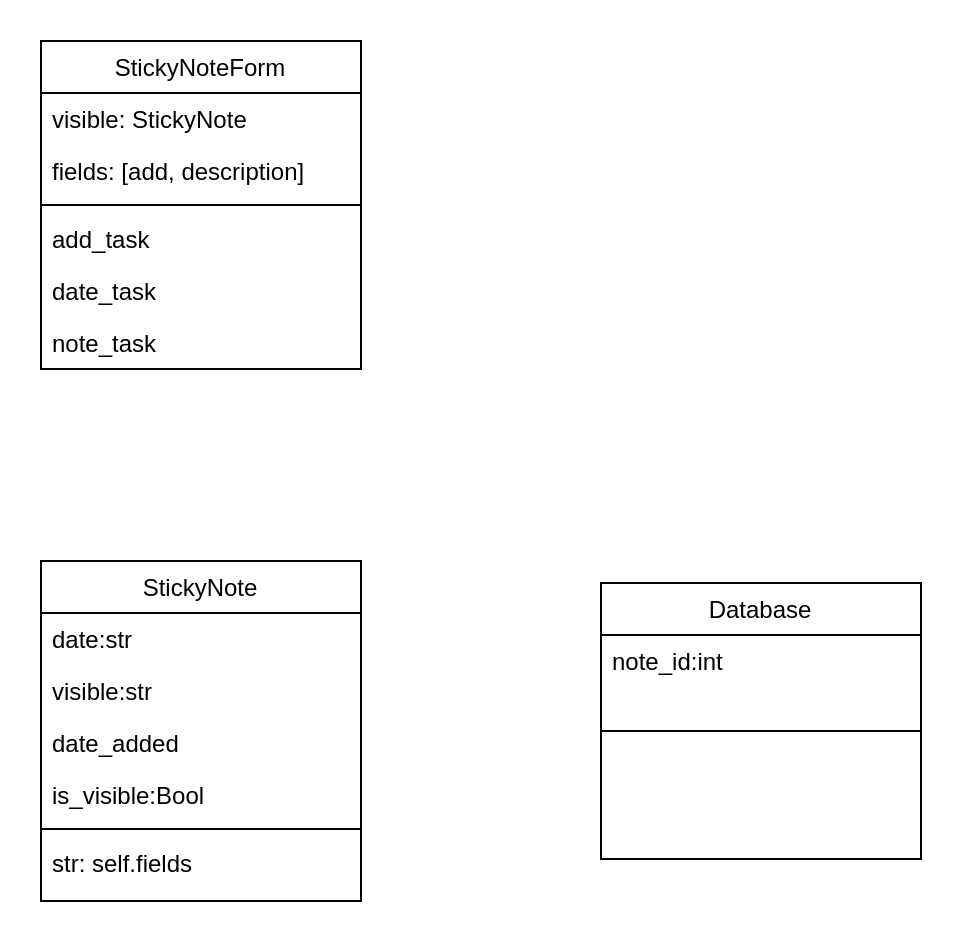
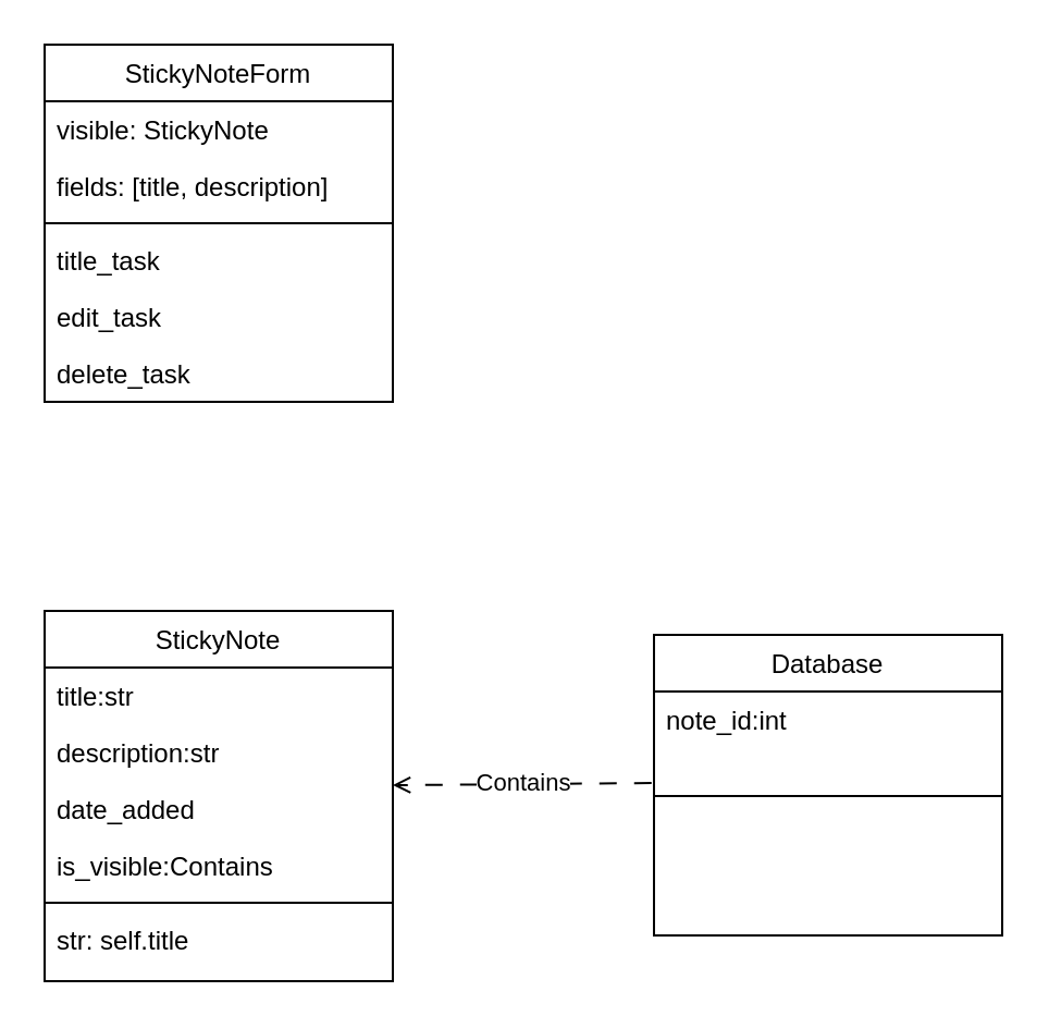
- <mxCell id="14" value="fields: [add, description]" style="text;align=left;verticalAlign=top;spacingLeft=4;spacingRight=4;overflow=hidden;rotatable=0;points=[[0,0.5],[1,0.5]];portConstraint=eastwest;rounded=0;shadow=0;html=0;" vertex="1" parent="12"><mxGeometry y="52" width="160" height="26" as="geometry" /></mxCell>
+ <mxCell id="14" value="fields: [title, description]" style="text;align=left;verticalAlign=top;spacingLeft=4;spacingRight=4;overflow=hidden;rotatable=0;points=[[0,0.5],[1,0.5]];portConstraint=eastwest;rounded=0;shadow=0;html=0;" vertex="1" parent="12"><mxGeometry y="52" width="160" height="26" as="geometry" /></mxCell>
- <mxCell id="16" value="add_task" style="text;align=left;verticalAlign=top;spacingLeft=4;spacingRight=4;overflow=hidden;rotatable=0;points=[[0,0.5],[1,0.5]];portConstraint=eastwest;rounded=0;shadow=0;html=0;" vertex="1" parent="12"><mxGeometry y="86" width="160" height="26" as="geometry" /></mxCell>
+ <mxCell id="16" value="title_task" style="text;align=left;verticalAlign=top;spacingLeft=4;spacingRight=4;overflow=hidden;rotatable=0;points=[[0,0.5],[1,0.5]];portConstraint=eastwest;rounded=0;shadow=0;html=0;" vertex="1" parent="12"><mxGeometry y="86" width="160" height="26" as="geometry" /></mxCell>
- <mxCell id="17" value="date_task" style="text;align=left;verticalAlign=top;spacingLeft=4;spacingRight=4;overflow=hidden;rotatable=0;points=[[0,0.5],[1,0.5]];portConstraint=eastwest;rounded=0;shadow=0;html=0;" vertex="1" parent="12"><mxGeometry y="112" width="160" height="26" as="geometry" /></mxCell>
+ <mxCell id="17" value="edit_task" style="text;align=left;verticalAlign=top;spacingLeft=4;spacingRight=4;overflow=hidden;rotatable=0;points=[[0,0.5],[1,0.5]];portConstraint=eastwest;rounded=0;shadow=0;html=0;" vertex="1" parent="12"><mxGeometry y="112" width="160" height="26" as="geometry" /></mxCell>
- <mxCell id="18" value="note_task" style="text;align=left;verticalAlign=top;spacingLeft=4;spacingRight=4;overflow=hidden;rotatable=0;points=[[0,0.5],[1,0.5]];portConstraint=eastwest;rounded=0;shadow=0;html=0;" vertex="1" parent="12"><mxGeometry y="138" width="160" height="26" as="geometry" /></mxCell>
+ <mxCell id="18" value="delete_task" style="text;align=left;verticalAlign=top;spacingLeft=4;spacingRight=4;overflow=hidden;rotatable=0;points=[[0,0.5],[1,0.5]];portConstraint=eastwest;rounded=0;shadow=0;html=0;" vertex="1" parent="12"><mxGeometry y="138" width="160" height="26" as="geometry" /></mxCell>
- <mxCell id="3" value="date:str" style="text;align=left;verticalAlign=top;spacingLeft=4;spacingRight=4;overflow=hidden;rotatable=0;points=[[0,0.5],[1,0.5]];portConstraint=eastwest;" vertex="1" parent="2"><mxGeometry y="26" width="160" height="26" as="geometry" /></mxCell>
+ <mxCell id="3" value="title:str" style="text;align=left;verticalAlign=top;spacingLeft=4;spacingRight=4;overflow=hidden;rotatable=0;points=[[0,0.5],[1,0.5]];portConstraint=eastwest;" vertex="1" parent="2"><mxGeometry y="26" width="160" height="26" as="geometry" /></mxCell>
- <mxCell id="4" value="visible:str" style="text;align=left;verticalAlign=top;spacingLeft=4;spacingRight=4;overflow=hidden;rotatable=0;points=[[0,0.5],[1,0.5]];portConstraint=eastwest;rounded=0;shadow=0;html=0;" vertex="1" parent="2"><mxGeometry y="52" width="160" height="26" as="geometry" /></mxCell>
+ <mxCell id="4" value="description:str" style="text;align=left;verticalAlign=top;spacingLeft=4;spacingRight=4;overflow=hidden;rotatable=0;points=[[0,0.5],[1,0.5]];portConstraint=eastwest;rounded=0;shadow=0;html=0;" vertex="1" parent="2"><mxGeometry y="52" width="160" height="26" as="geometry" /></mxCell>
+ <mxCell id="19" value="" style="endArrow=open;html=1;rounded=0;dashed=1;dashPattern=8 8;endFill=0;entryX=1;entryY=0.077;entryDx=0;entryDy=0;entryPerimeter=0;exitX=-0.007;exitY=0.956;exitDx=0;exitDy=0;exitPerimeter=0;" edge="1" parent="1" source="10" target="5"><mxGeometry width="50" height="50" relative="1" as="geometry"><mxPoint x="270" y="420" as="sourcePoint" /><mxPoint x="295.36" y="352.772" as="targetPoint" /></mxGeometry></mxCell>
+ <mxCell id="20" value="Contains" style="edgeLabel;html=1;align=center;verticalAlign=middle;resizable=0;points=[];" vertex="1" connectable="0" parent="19"><mxGeometry x="-0.006" y="-1" relative="1" as="geometry"><mxPoint as="offset" /></mxGeometry></mxCell>
- <mxCell id="6" value="is_visible:Bool" style="text;align=left;verticalAlign=top;spacingLeft=4;spacingRight=4;overflow=hidden;rotatable=0;points=[[0,0.5],[1,0.5]];portConstraint=eastwest;rounded=0;shadow=0;html=0;" vertex="1" parent="2"><mxGeometry y="104" width="160" height="26" as="geometry" /></mxCell>
+ <mxCell id="6" value="is_visible:Contains" style="text;align=left;verticalAlign=top;spacingLeft=4;spacingRight=4;overflow=hidden;rotatable=0;points=[[0,0.5],[1,0.5]];portConstraint=eastwest;rounded=0;shadow=0;html=0;" vertex="1" parent="2"><mxGeometry y="104" width="160" height="26" as="geometry" /></mxCell>
- <mxCell id="8" value="str: self.fields" style="text;align=left;verticalAlign=top;spacingLeft=4;spacingRight=4;overflow=hidden;rotatable=0;points=[[0,0.5],[1,0.5]];portConstraint=eastwest;rounded=0;shadow=0;html=0;" vertex="1" parent="2"><mxGeometry y="138" width="160" height="26" as="geometry" /></mxCell>
+ <mxCell id="8" value="str: self.title" style="text;align=left;verticalAlign=top;spacingLeft=4;spacingRight=4;overflow=hidden;rotatable=0;points=[[0,0.5],[1,0.5]];portConstraint=eastwest;rounded=0;shadow=0;html=0;" vertex="1" parent="2"><mxGeometry y="138" width="160" height="26" as="geometry" /></mxCell>
